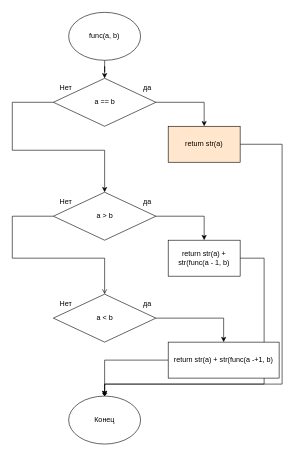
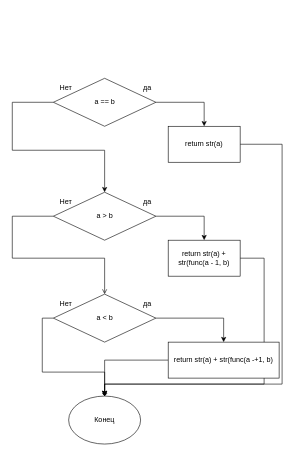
- <mxCell id="3" value="func(a, b)" style="ellipse;whiteSpace=wrap;html=1;" parent="1" vertex="1"><mxGeometry x="114" y="20" width="120" height="80" as="geometry" /></mxCell>
- <mxCell id="2" style="edgeStyle=orthogonalEdgeStyle;rounded=0;orthogonalLoop=1;jettySize=auto;html=1;entryX=0.5;entryY=0;entryDx=0;entryDy=0;" parent="1" source="3" target="6" edge="1"><mxGeometry relative="1" as="geometry" /></mxCell>
- <mxCell id="10" value="return str(a)" style="rounded=0;whiteSpace=wrap;html=1;fillColor=#ffe6cc;" parent="1" vertex="1"><mxGeometry x="280" y="210" width="120" height="60" as="geometry" /></mxCell>
+ <mxCell id="10" value="return str(a)" style="rounded=0;whiteSpace=wrap;html=1;" parent="1" vertex="1"><mxGeometry x="280" y="210" width="120" height="60" as="geometry" /></mxCell>
+ <mxCell id="17" style="edgeStyle=orthogonalEdgeStyle;rounded=0;orthogonalLoop=1;jettySize=auto;html=1;" parent="1" source="18" target="25" edge="1"><mxGeometry relative="1" as="geometry"><Array as="points"><mxPoint x="70" y="530" /><mxPoint x="70" y="620" /><mxPoint x="174" y="620" /></Array></mxGeometry></mxCell>
